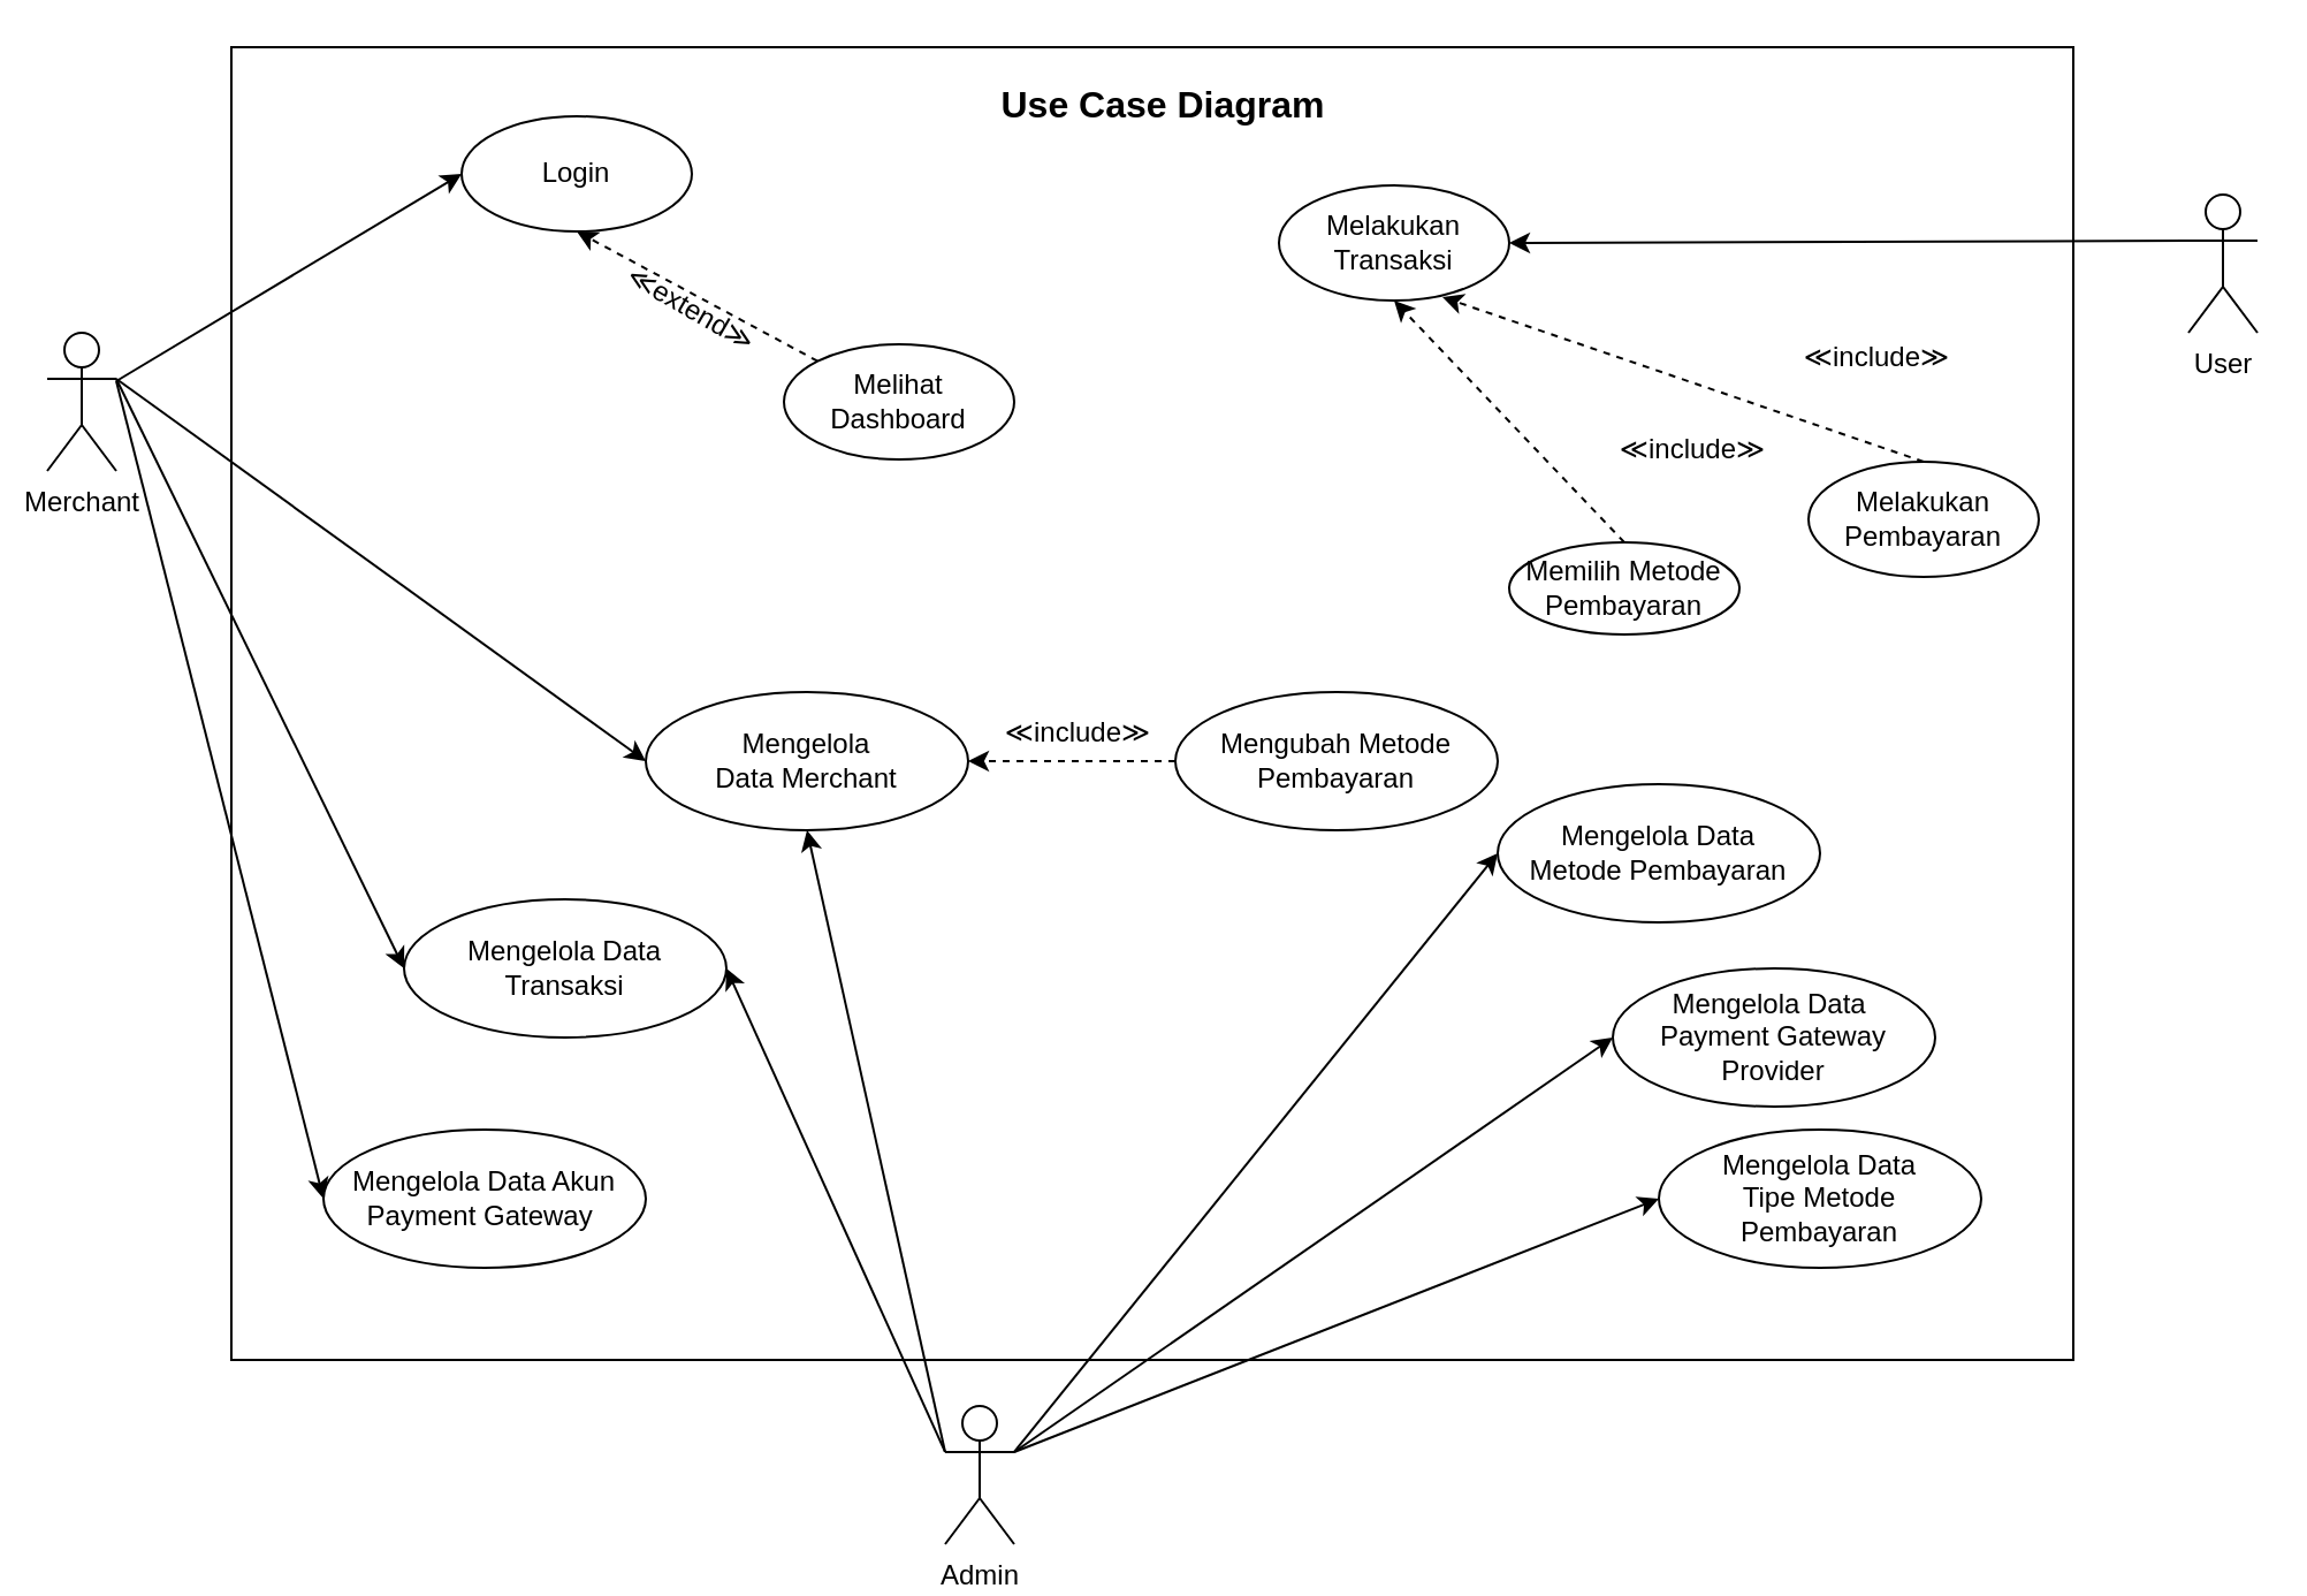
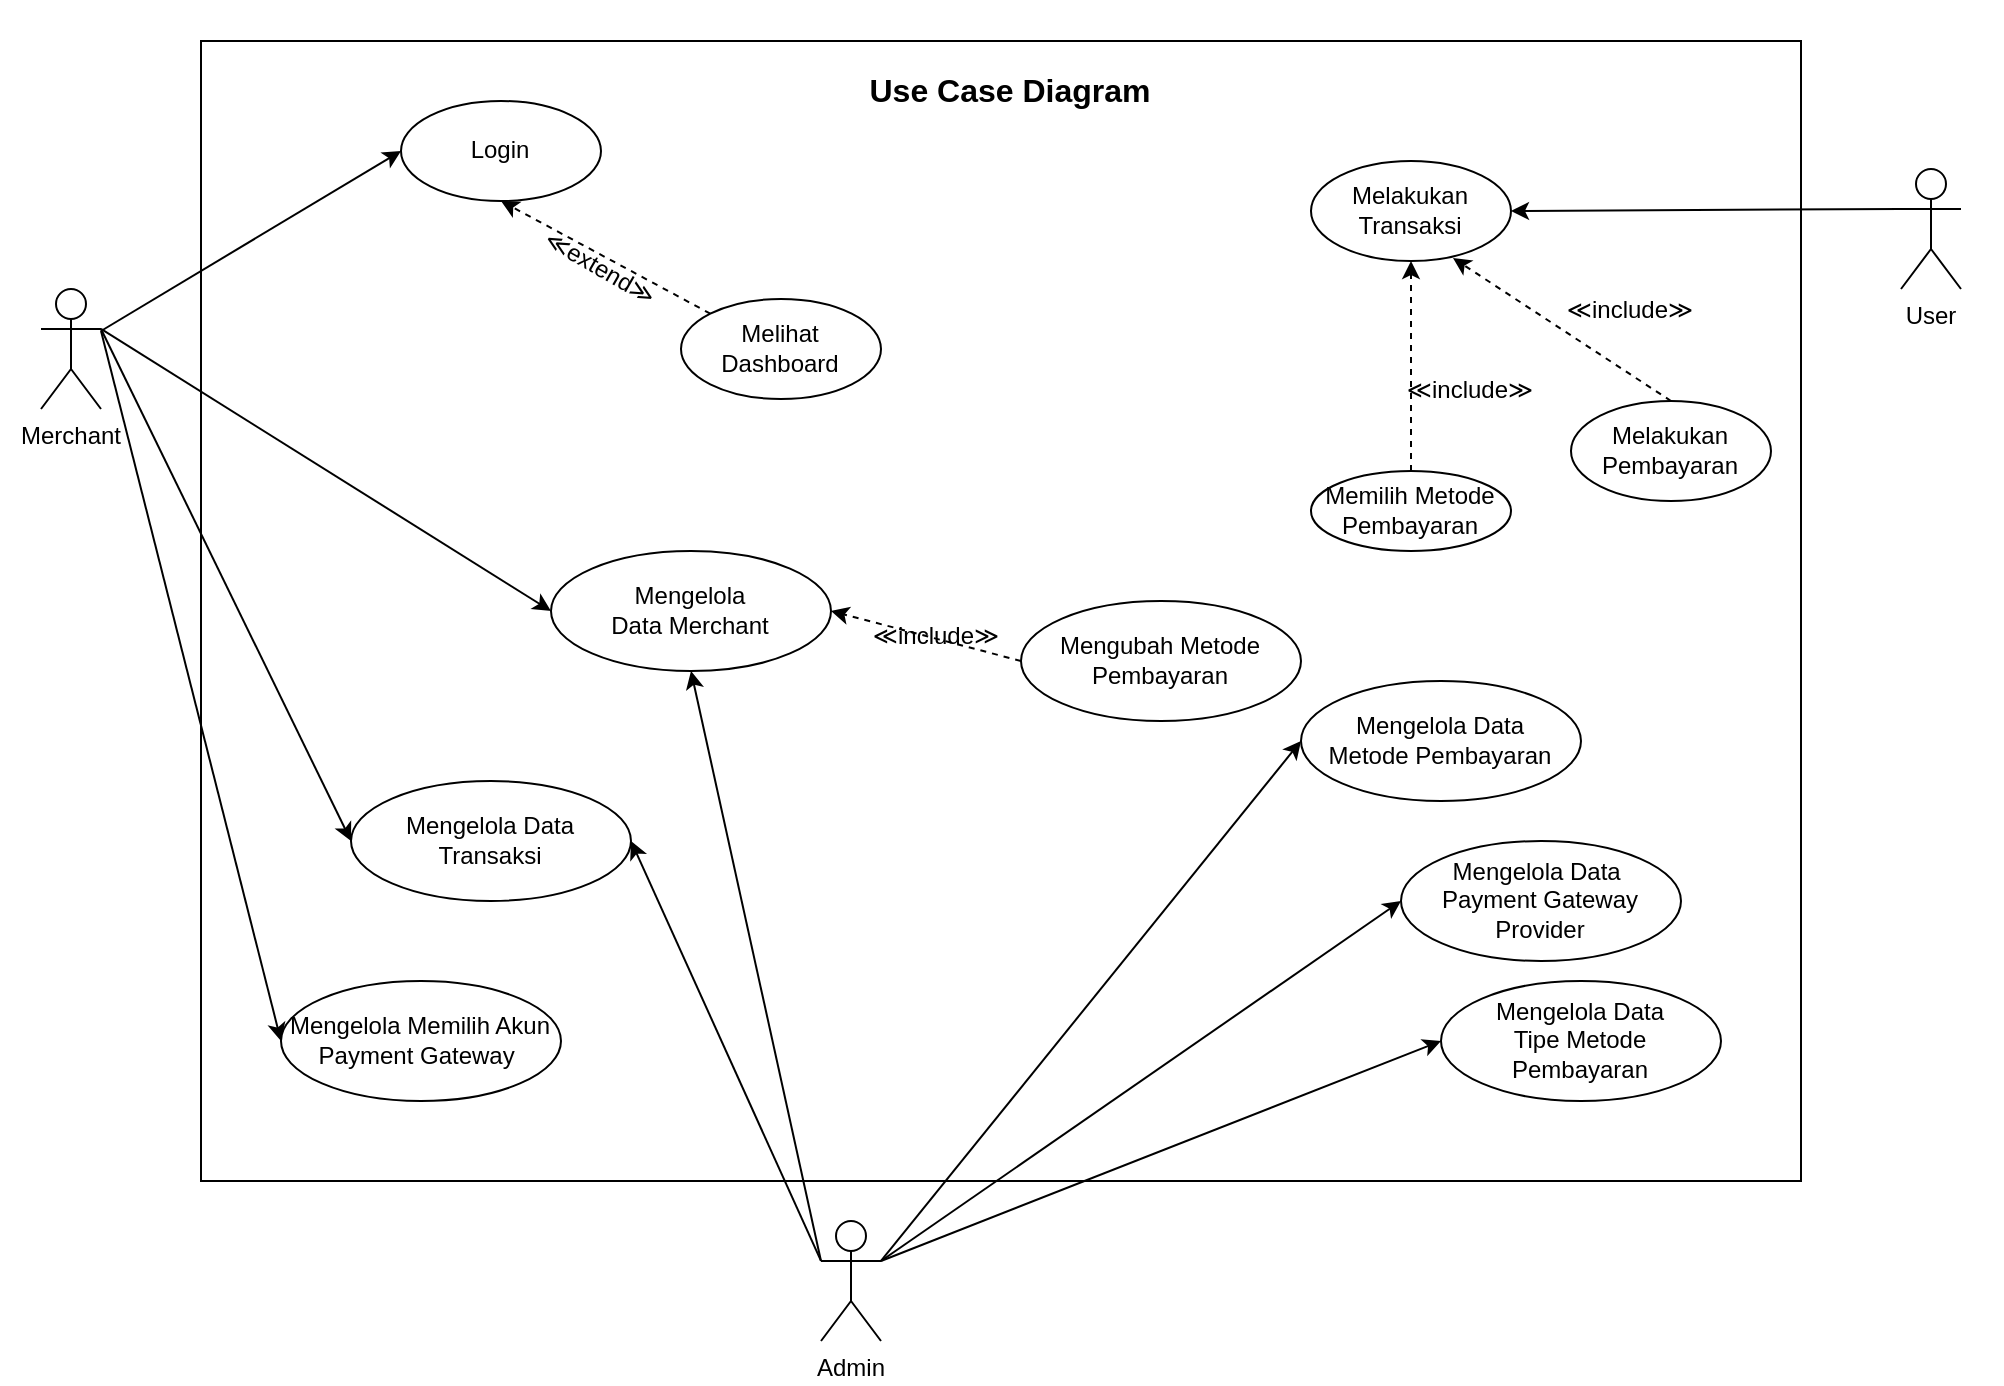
- <mxCell id="29" value="Melakukan Transaksi" style="ellipse;whiteSpace=wrap;html=1;" parent="1" vertex="1"><mxGeometry x="555" y="80" width="100" height="50" as="geometry" /></mxCell>
+ <mxCell id="29" value="Melakukan Transaksi" style="ellipse;whiteSpace=wrap;html=1;" parent="1" vertex="1"><mxGeometry x="655" y="80" width="100" height="50" as="geometry" /></mxCell>
- <mxCell id="17" value="Mengelola &lt;br&gt;Data Merchant" style="ellipse;whiteSpace=wrap;html=1;" vertex="1" parent="1"><mxGeometry x="280" y="300" width="140" height="60" as="geometry" /></mxCell>
+ <mxCell id="17" value="Mengelola &lt;br&gt;Data Merchant" style="ellipse;whiteSpace=wrap;html=1;" vertex="1" parent="1"><mxGeometry x="275" y="275" width="140" height="60" as="geometry" /></mxCell>
- <mxCell id="11" value="Mengelola Data Akun Payment Gateway&amp;nbsp;" style="ellipse;whiteSpace=wrap;html=1;" parent="1" vertex="1"><mxGeometry x="140" y="490" width="140" height="60" as="geometry" /></mxCell>
+ <mxCell id="11" value="Mengelola Memilih Akun Payment Gateway&amp;nbsp;" style="ellipse;whiteSpace=wrap;html=1;" parent="1" vertex="1"><mxGeometry x="140" y="490" width="140" height="60" as="geometry" /></mxCell>
